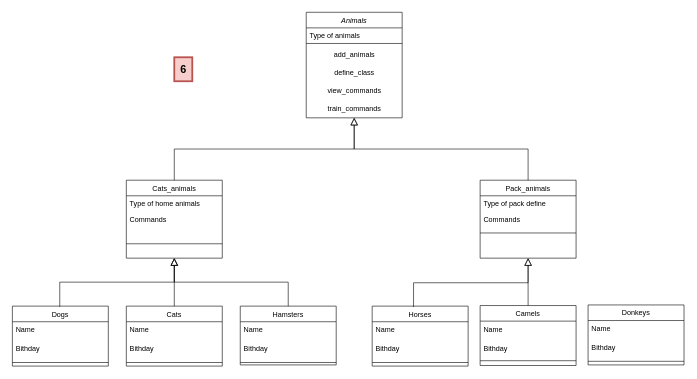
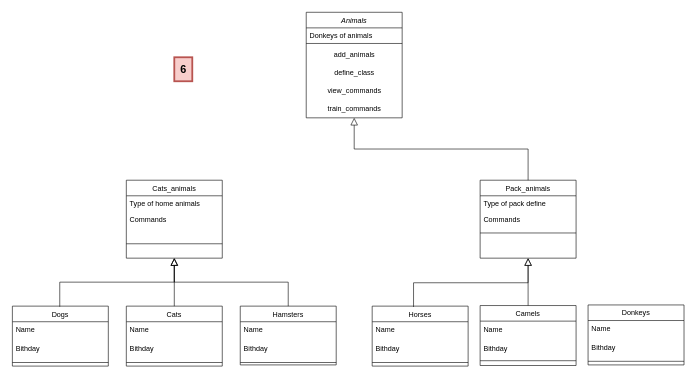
- <mxCell id="3" value="Type of animals" style="text;align=left;verticalAlign=top;spacingLeft=4;spacingRight=4;overflow=hidden;rotatable=0;points=[[0,0.5],[1,0.5]];portConstraint=eastwest;" parent="2" vertex="1"><mxGeometry y="26" width="160" height="22" as="geometry" /></mxCell>
+ <mxCell id="3" value="Donkeys of animals" style="text;align=left;verticalAlign=top;spacingLeft=4;spacingRight=4;overflow=hidden;rotatable=0;points=[[0,0.5],[1,0.5]];portConstraint=eastwest;" parent="2" vertex="1"><mxGeometry y="26" width="160" height="22" as="geometry" /></mxCell>
- <mxCell id="13" value="" style="endArrow=block;endSize=10;endFill=0;shadow=0;strokeWidth=1;rounded=0;edgeStyle=elbowEdgeStyle;elbow=vertical;" parent="1" source="9" target="2" edge="1"><mxGeometry width="160" relative="1" as="geometry"><mxPoint x="490" y="183" as="sourcePoint" /><mxPoint x="490" y="183" as="targetPoint" /></mxGeometry></mxCell>
